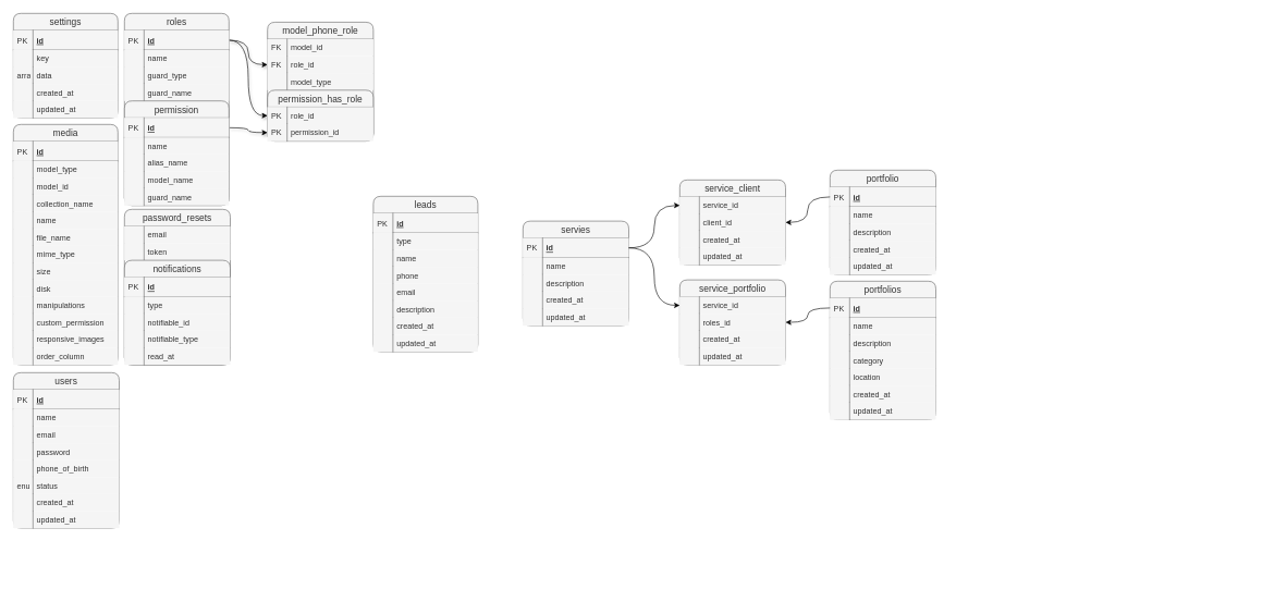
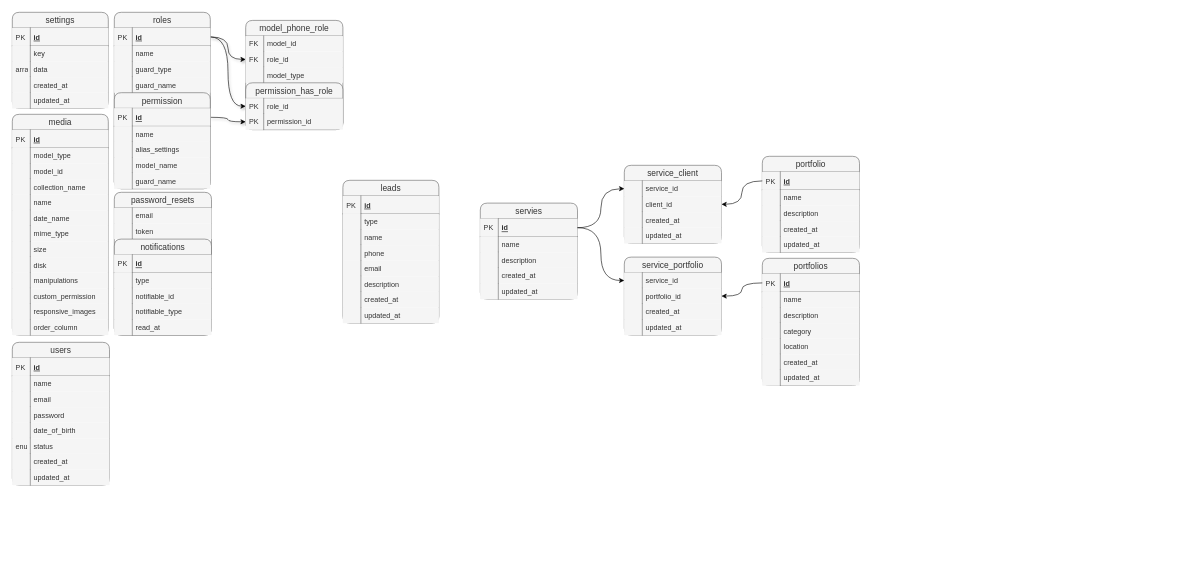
- <mxCell id="52" value="alias_name" style="shape=partialRectangle;top=0;left=0;right=0;bottom=0;align=left;verticalAlign=top;fillColor=#f5f5f5;spacingLeft=34;spacingRight=4;overflow=hidden;rotatable=0;points=[[0,0.5],[1,0.5]];portConstraint=eastwest;dropTarget=0;fontSize=12;fontColor=#333333;strokeColor=#666666;rounded=1;" parent="47" vertex="1"><mxGeometry y="82" width="160" height="26" as="geometry" /></mxCell>
+ <mxCell id="52" value="alias_settings" style="shape=partialRectangle;top=0;left=0;right=0;bottom=0;align=left;verticalAlign=top;fillColor=#f5f5f5;spacingLeft=34;spacingRight=4;overflow=hidden;rotatable=0;points=[[0,0.5],[1,0.5]];portConstraint=eastwest;dropTarget=0;fontSize=12;fontColor=#333333;strokeColor=#666666;rounded=1;" parent="47" vertex="1"><mxGeometry y="82" width="160" height="26" as="geometry" /></mxCell>
- <mxCell id="80" value="file_name" style="shape=partialRectangle;top=0;left=0;right=0;bottom=0;align=left;verticalAlign=top;fillColor=#f5f5f5;spacingLeft=34;spacingRight=4;overflow=hidden;rotatable=0;points=[[0,0.5],[1,0.5]];portConstraint=eastwest;dropTarget=0;fontSize=12;fontColor=#333333;strokeColor=#666666;rounded=1;" parent="69" vertex="1"><mxGeometry y="160" width="160" height="26" as="geometry" /></mxCell>
+ <mxCell id="80" value="date_name" style="shape=partialRectangle;top=0;left=0;right=0;bottom=0;align=left;verticalAlign=top;fillColor=#f5f5f5;spacingLeft=34;spacingRight=4;overflow=hidden;rotatable=0;points=[[0,0.5],[1,0.5]];portConstraint=eastwest;dropTarget=0;fontSize=12;fontColor=#333333;strokeColor=#666666;rounded=1;" parent="69" vertex="1"><mxGeometry y="160" width="160" height="26" as="geometry" /></mxCell>
- <mxCell id="181" value="roles_id" style="shape=partialRectangle;top=0;left=0;right=0;bottom=0;align=left;verticalAlign=top;fillColor=#f5f5f5;spacingLeft=34;spacingRight=4;overflow=hidden;rotatable=0;points=[[0,0.5],[1,0.5]];portConstraint=eastwest;dropTarget=0;fontSize=12;fontColor=#333333;strokeColor=#666666;rounded=1;" vertex="1" parent="178"><mxGeometry y="52" width="162" height="26" as="geometry" /></mxCell>
+ <mxCell id="181" value="portfolio_id" style="shape=partialRectangle;top=0;left=0;right=0;bottom=0;align=left;verticalAlign=top;fillColor=#f5f5f5;spacingLeft=34;spacingRight=4;overflow=hidden;rotatable=0;points=[[0,0.5],[1,0.5]];portConstraint=eastwest;dropTarget=0;fontSize=12;fontColor=#333333;strokeColor=#666666;rounded=1;" vertex="1" parent="178"><mxGeometry y="52" width="162" height="26" as="geometry" /></mxCell>
- <mxCell id="12" value="phone_of_birth" style="shape=partialRectangle;top=0;left=0;right=0;bottom=0;align=left;verticalAlign=top;fillColor=#f5f5f5;spacingLeft=34;spacingRight=4;overflow=hidden;rotatable=0;points=[[0,0.5],[1,0.5]];portConstraint=eastwest;dropTarget=0;fontSize=12;fontColor=#333333;strokeColor=#666666;rounded=1;" parent="3" vertex="1"><mxGeometry y="134" width="162" height="26" as="geometry" /></mxCell>
+ <mxCell id="12" value="date_of_birth" style="shape=partialRectangle;top=0;left=0;right=0;bottom=0;align=left;verticalAlign=top;fillColor=#f5f5f5;spacingLeft=34;spacingRight=4;overflow=hidden;rotatable=0;points=[[0,0.5],[1,0.5]];portConstraint=eastwest;dropTarget=0;fontSize=12;fontColor=#333333;strokeColor=#666666;rounded=1;" parent="3" vertex="1"><mxGeometry y="134" width="162" height="26" as="geometry" /></mxCell>
